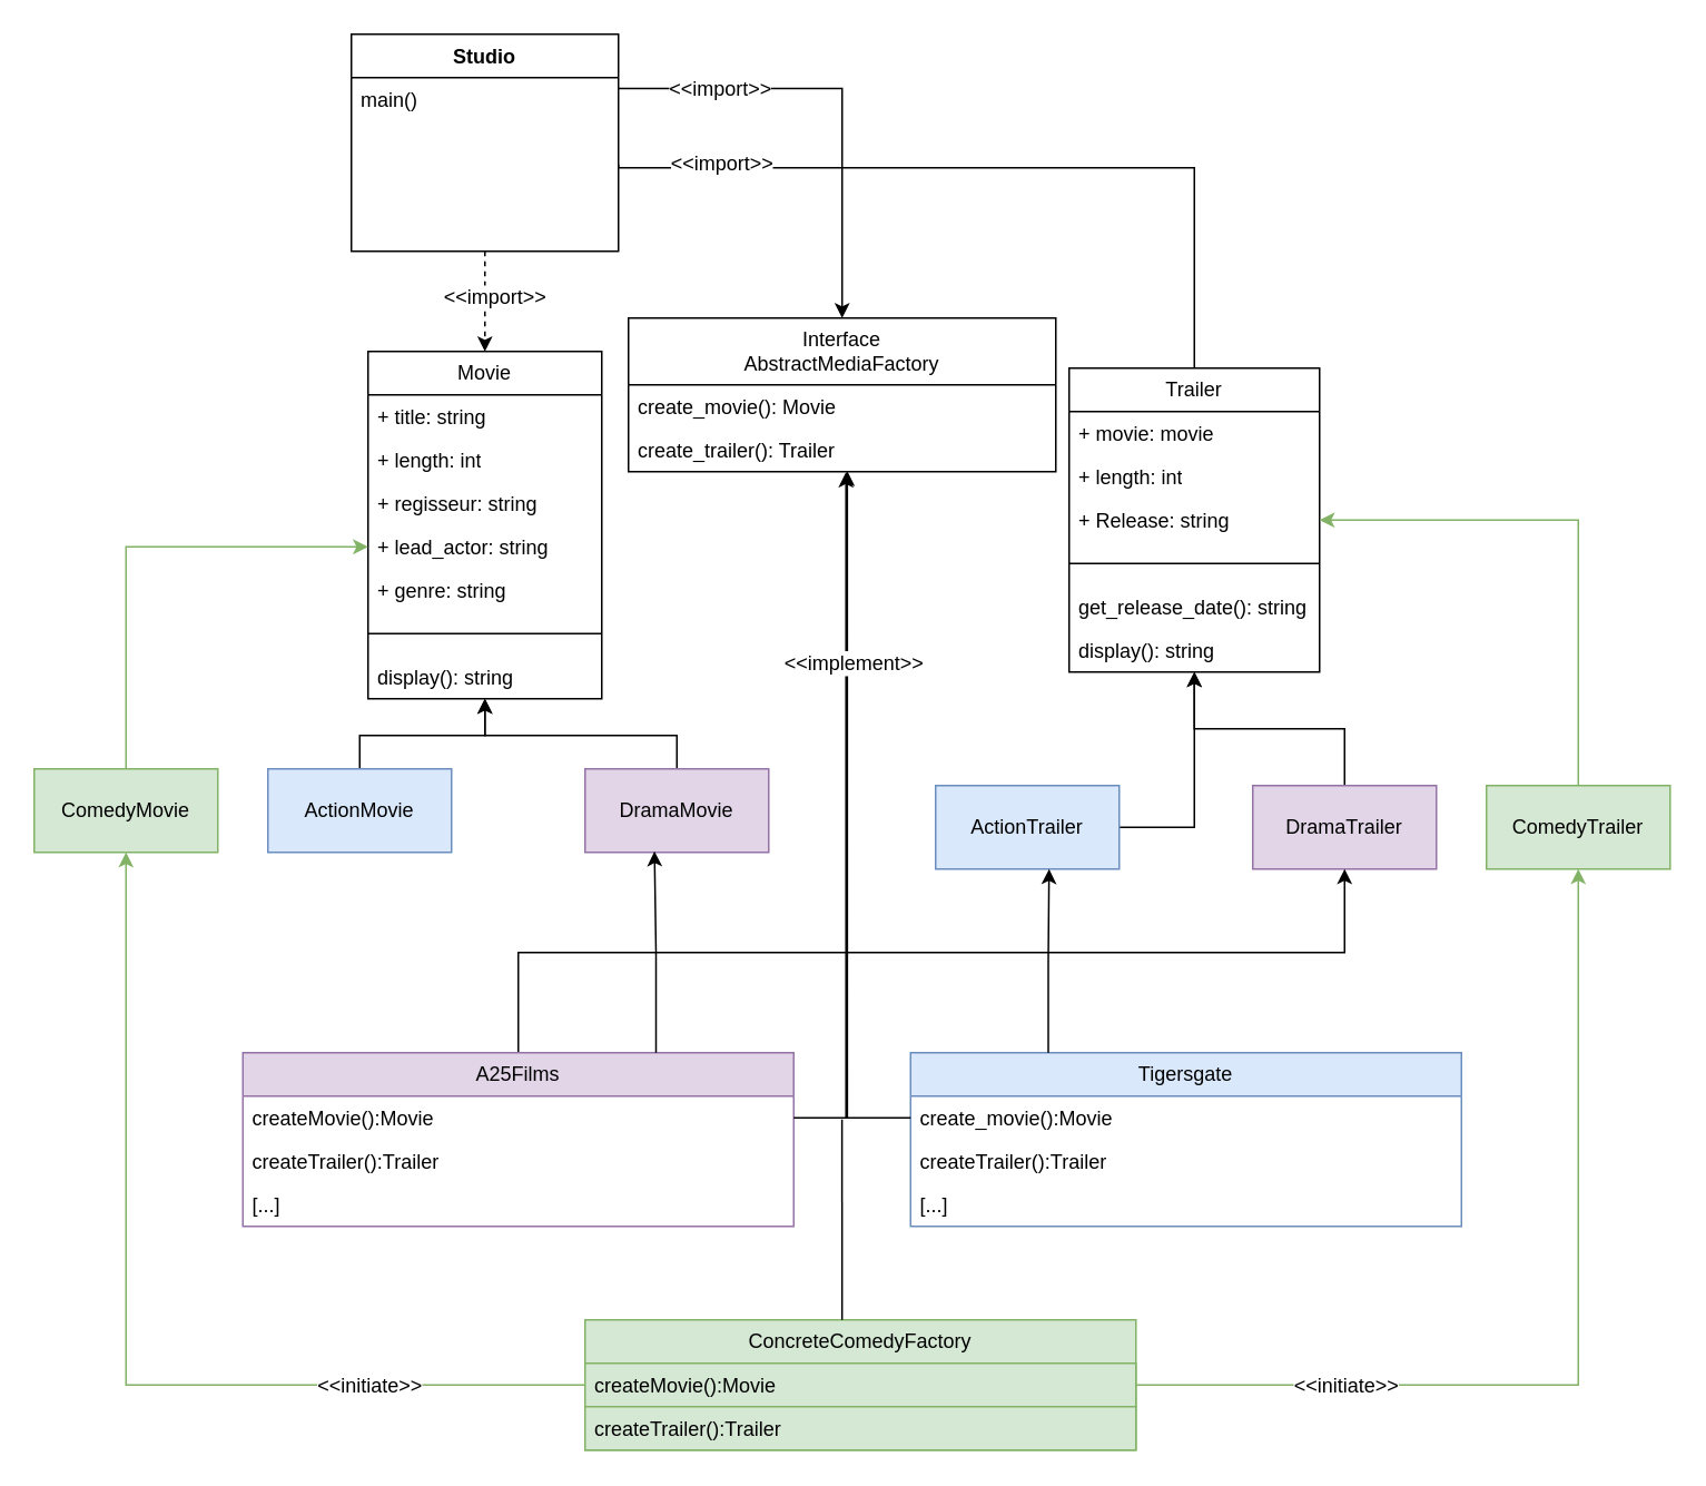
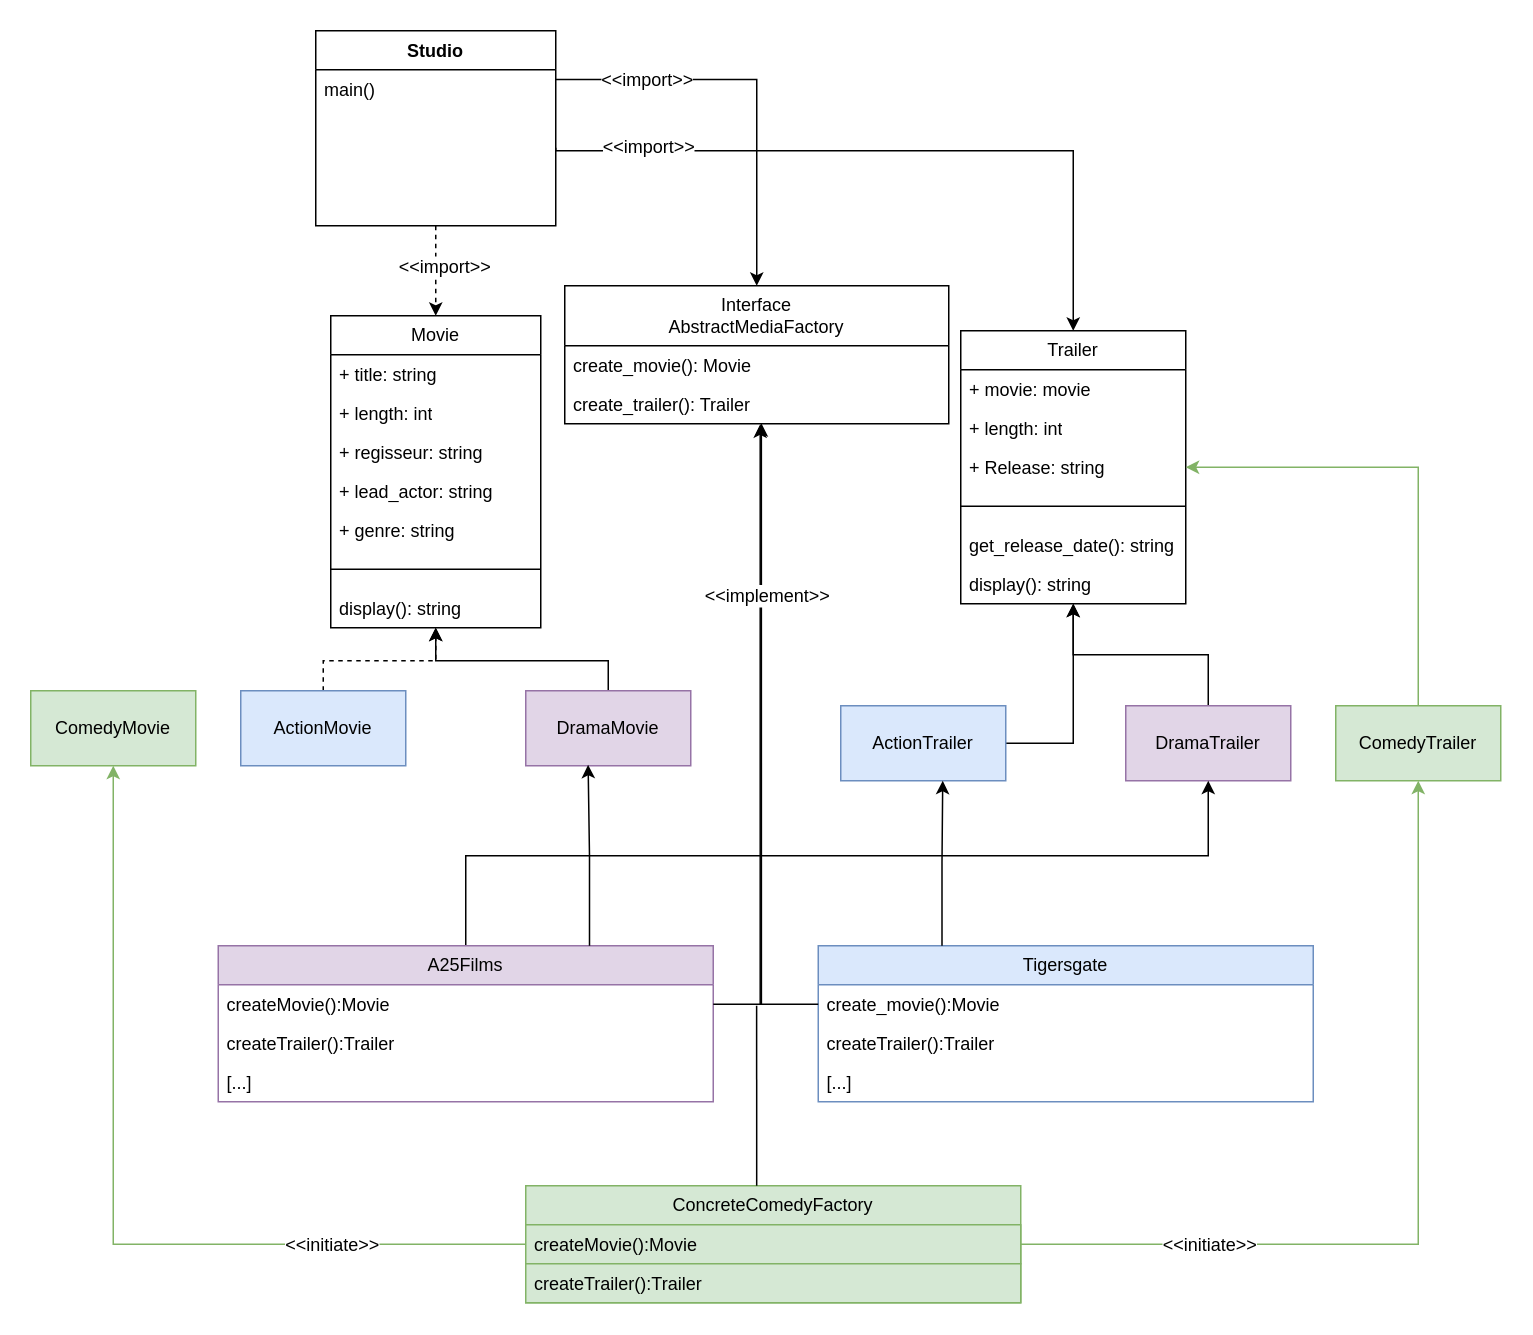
- <mxCell id="27" style="edgeStyle=orthogonalEdgeStyle;rounded=0;orthogonalLoop=1;jettySize=auto;html=1;exitX=1;exitY=0.5;exitDx=0;exitDy=0;entryX=0.5;entryY=0;entryDx=0;entryDy=0;fontFamily=Helvetica;fontSize=12;textShadow=0;labelBorderColor=none;horizontal=1;spacingTop=0;endArrow=none;" edge="1" parent="1" source="4" target="43"><mxGeometry relative="1" as="geometry"><Array as="points"><mxPoint x="370" y="100" /><mxPoint x="715" y="100" /></Array></mxGeometry></mxCell>
+ <mxCell id="27" style="edgeStyle=orthogonalEdgeStyle;rounded=0;orthogonalLoop=1;jettySize=auto;html=1;exitX=1;exitY=0.5;exitDx=0;exitDy=0;entryX=0.5;entryY=0;entryDx=0;entryDy=0;fontFamily=Helvetica;fontSize=12;textShadow=0;labelBorderColor=none;horizontal=1;spacingTop=0;" edge="1" parent="1" source="4" target="43"><mxGeometry relative="1" as="geometry"><Array as="points"><mxPoint x="370" y="100" /><mxPoint x="715" y="100" /></Array></mxGeometry></mxCell>
- <mxCell id="51" style="edgeStyle=orthogonalEdgeStyle;rounded=0;orthogonalLoop=1;jettySize=auto;html=1;exitX=0.5;exitY=0;exitDx=0;exitDy=0;entryX=0;entryY=0.5;entryDx=0;entryDy=0;fillColor=#d5e8d4;strokeColor=#82b366;" edge="1" parent="1" source="52" target="38"><mxGeometry relative="1" as="geometry" /></mxCell>
- <mxCell id="8" style="edgeStyle=orthogonalEdgeStyle;rounded=0;orthogonalLoop=1;jettySize=auto;html=1;entryX=0.5;entryY=1;entryDx=0;entryDy=0;fontFamily=Helvetica;fontSize=12;textShadow=0;labelBorderColor=none;horizontal=1;spacingTop=0;" edge="1" parent="1" source="9" target="34"><mxGeometry relative="1" as="geometry"><Array as="points"><mxPoint x="215" y="440" /><mxPoint x="290" y="440" /></Array></mxGeometry></mxCell>
+ <mxCell id="8" style="edgeStyle=orthogonalEdgeStyle;rounded=0;orthogonalLoop=1;jettySize=auto;html=1;entryX=0.5;entryY=1;entryDx=0;entryDy=0;fontFamily=Helvetica;fontSize=12;textShadow=0;labelBorderColor=none;horizontal=1;spacingTop=0;dashed=1;" edge="1" parent="1" source="9" target="34"><mxGeometry relative="1" as="geometry"><Array as="points"><mxPoint x="215" y="440" /><mxPoint x="290" y="440" /></Array></mxGeometry></mxCell>
